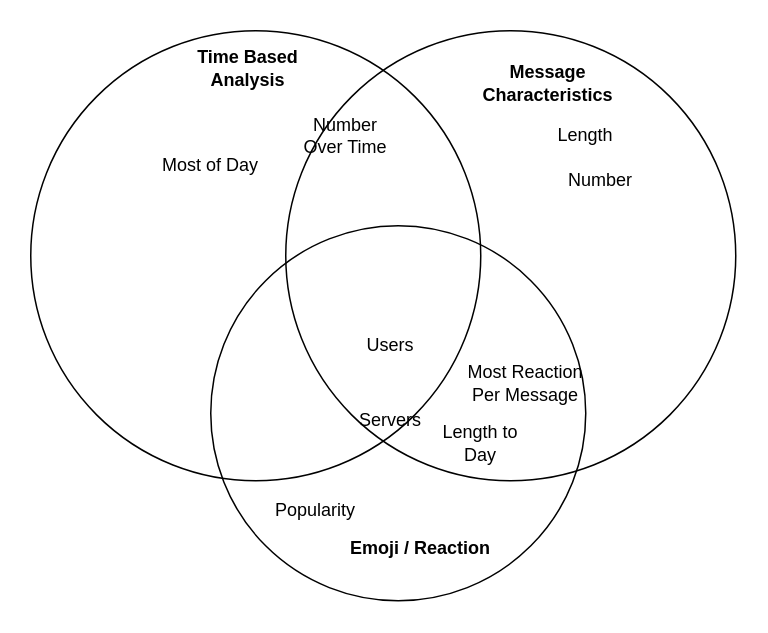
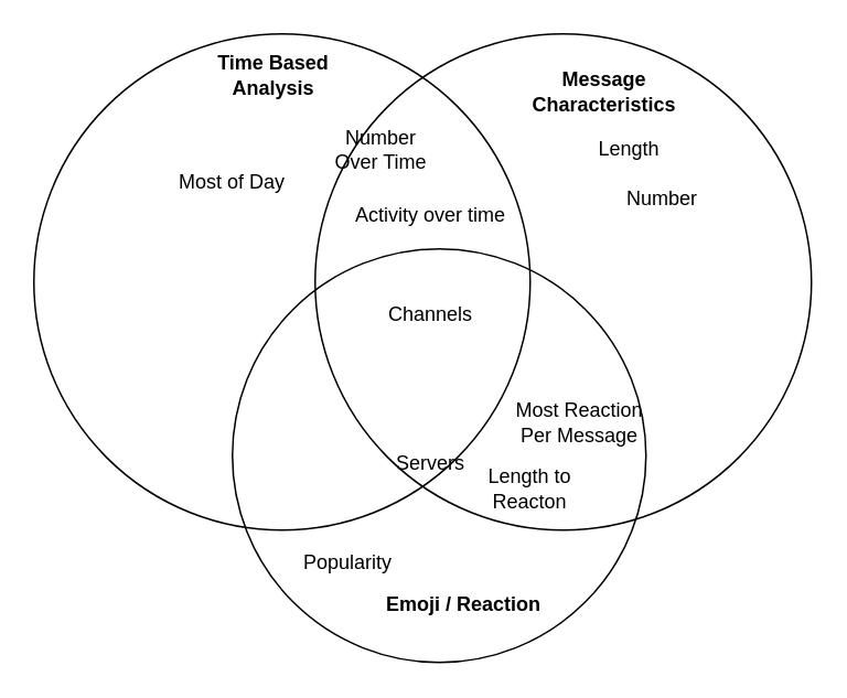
- <mxCell id="11" value="Length" style="text;html=1;strokeColor=none;fillColor=none;align=center;verticalAlign=middle;whiteSpace=wrap;rounded=0;" vertex="1" parent="1"><mxGeometry x="370" y="80" width="40" height="20" as="geometry" /></mxCell>
+ <mxCell id="11" value="Length" style="text;html=1;strokeColor=none;fillColor=none;align=center;verticalAlign=middle;whiteSpace=wrap;rounded=0;" vertex="1" parent="1"><mxGeometry x="360" y="80" width="40" height="20" as="geometry" /></mxCell>
+ <mxCell id="16" value="Activity over time" style="text;html=1;strokeColor=none;fillColor=none;align=center;verticalAlign=middle;whiteSpace=wrap;rounded=0;" vertex="1" parent="1"><mxGeometry x="210" y="120" width="100" height="20" as="geometry" /></mxCell>
+ <mxCell id="8" value="Channels" style="text;html=1;strokeColor=none;fillColor=none;align=center;verticalAlign=middle;whiteSpace=wrap;rounded=0;" vertex="1" parent="1"><mxGeometry x="240" y="180" width="40" height="20" as="geometry" /></mxCell>
- <mxCell id="10" value="Users" style="text;html=1;strokeColor=none;fillColor=none;align=center;verticalAlign=middle;whiteSpace=wrap;rounded=0;" vertex="1" parent="1"><mxGeometry x="240" y="220" width="40" height="20" as="geometry" /></mxCell>
- <mxCell id="12" value="Length to Day" style="text;html=1;strokeColor=none;fillColor=none;align=center;verticalAlign=middle;whiteSpace=wrap;rounded=0;" vertex="1" parent="1"><mxGeometry x="290" y="280" width="60" height="30" as="geometry" /></mxCell>
+ <mxCell id="12" value="Length to Reacton" style="text;html=1;strokeColor=none;fillColor=none;align=center;verticalAlign=middle;whiteSpace=wrap;rounded=0;" vertex="1" parent="1"><mxGeometry x="290" y="280" width="60" height="30" as="geometry" /></mxCell>
